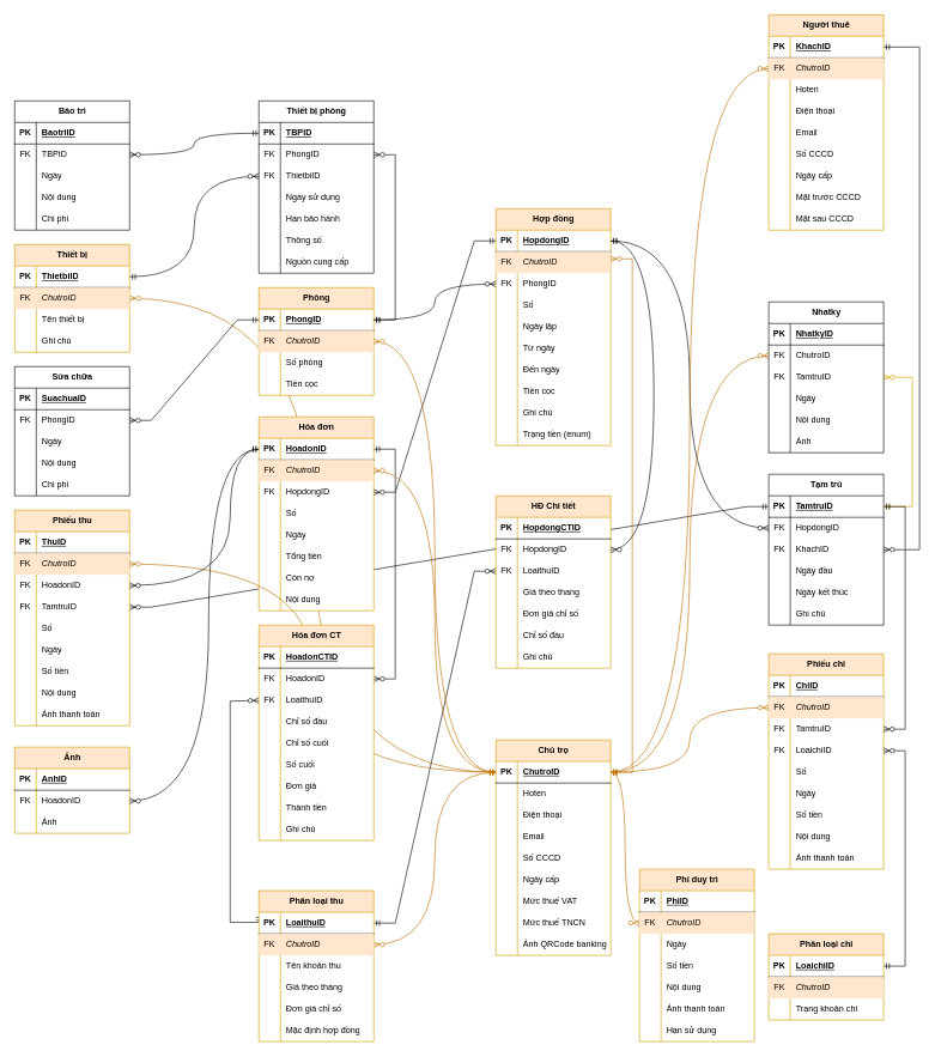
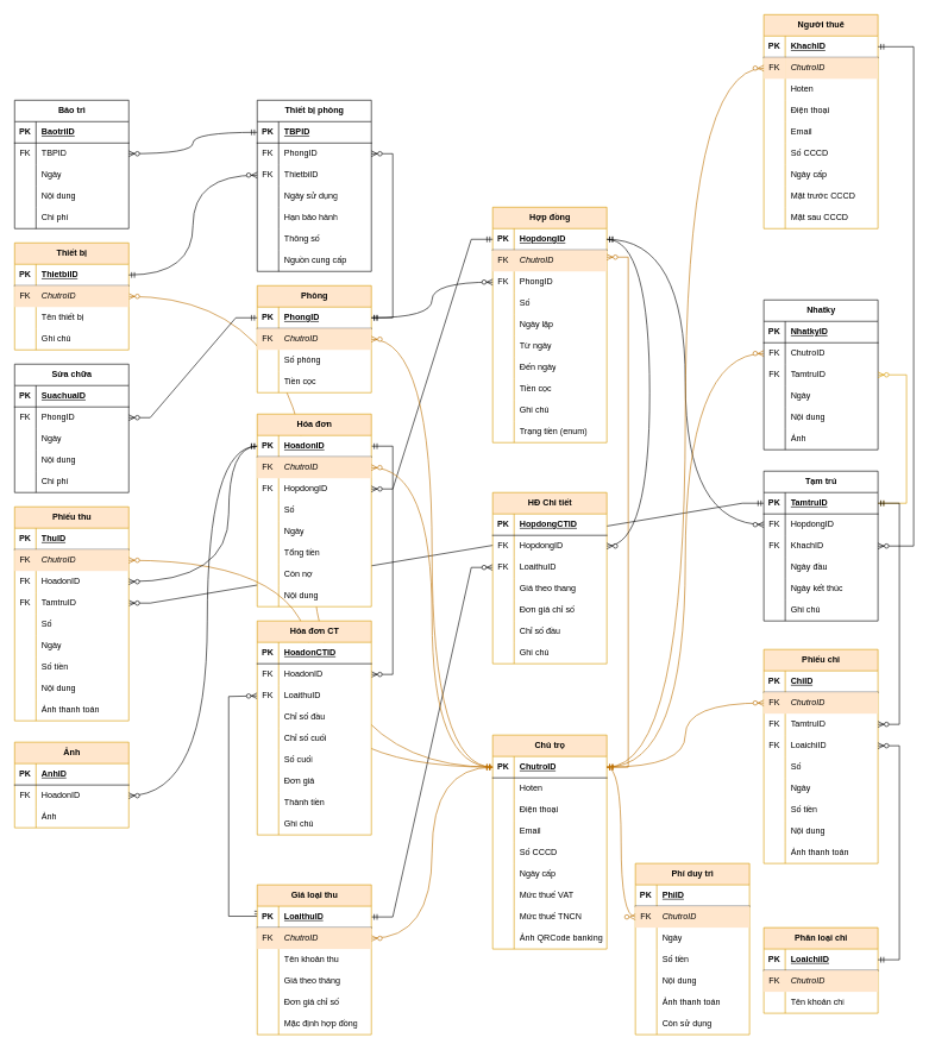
- <mxCell id="357" value="Phân loại thu" style="shape=table;startSize=30;container=1;collapsible=1;childLayout=tableLayout;fixedRows=1;rowLines=0;fontStyle=1;align=center;resizeLast=1;html=1;swimlaneFillColor=default;fillColor=#ffe6cc;strokeColor=#d79b00;" parent="1" vertex="1"><mxGeometry x="360" y="1240" width="160" height="210" as="geometry"><mxRectangle x="220" y="1180" width="90" height="30" as="alternateBounds" /></mxGeometry></mxCell>
+ <mxCell id="357" value="Giá loại thu" style="shape=table;startSize=30;container=1;collapsible=1;childLayout=tableLayout;fixedRows=1;rowLines=0;fontStyle=1;align=center;resizeLast=1;html=1;swimlaneFillColor=default;fillColor=#ffe6cc;strokeColor=#d79b00;" parent="1" vertex="1"><mxGeometry x="360" y="1240" width="160" height="210" as="geometry"><mxRectangle x="220" y="1180" width="90" height="30" as="alternateBounds" /></mxGeometry></mxCell>
- <mxCell id="413" value="Trạng khoản chi" style="shape=partialRectangle;connectable=0;fillColor=none;top=0;left=0;bottom=0;right=0;align=left;spacingLeft=6;overflow=hidden;whiteSpace=wrap;html=1;" parent="411" vertex="1"><mxGeometry x="30" width="130" height="30" as="geometry"><mxRectangle width="130" height="30" as="alternateBounds" /></mxGeometry></mxCell>
+ <mxCell id="413" value="Tên khoản chi" style="shape=partialRectangle;connectable=0;fillColor=none;top=0;left=0;bottom=0;right=0;align=left;spacingLeft=6;overflow=hidden;whiteSpace=wrap;html=1;" parent="411" vertex="1"><mxGeometry x="30" width="130" height="30" as="geometry"><mxRectangle width="130" height="30" as="alternateBounds" /></mxGeometry></mxCell>
- <mxCell id="332" value="Hạn sử dụng" style="shape=partialRectangle;connectable=0;fillColor=none;top=0;left=0;bottom=0;right=0;align=left;spacingLeft=6;overflow=hidden;whiteSpace=wrap;html=1;" parent="330" vertex="1"><mxGeometry x="30" width="130" height="30" as="geometry"><mxRectangle width="130" height="30" as="alternateBounds" /></mxGeometry></mxCell>
+ <mxCell id="332" value="Còn sử dụng" style="shape=partialRectangle;connectable=0;fillColor=none;top=0;left=0;bottom=0;right=0;align=left;spacingLeft=6;overflow=hidden;whiteSpace=wrap;html=1;" parent="330" vertex="1"><mxGeometry x="30" width="130" height="30" as="geometry"><mxRectangle width="130" height="30" as="alternateBounds" /></mxGeometry></mxCell>
